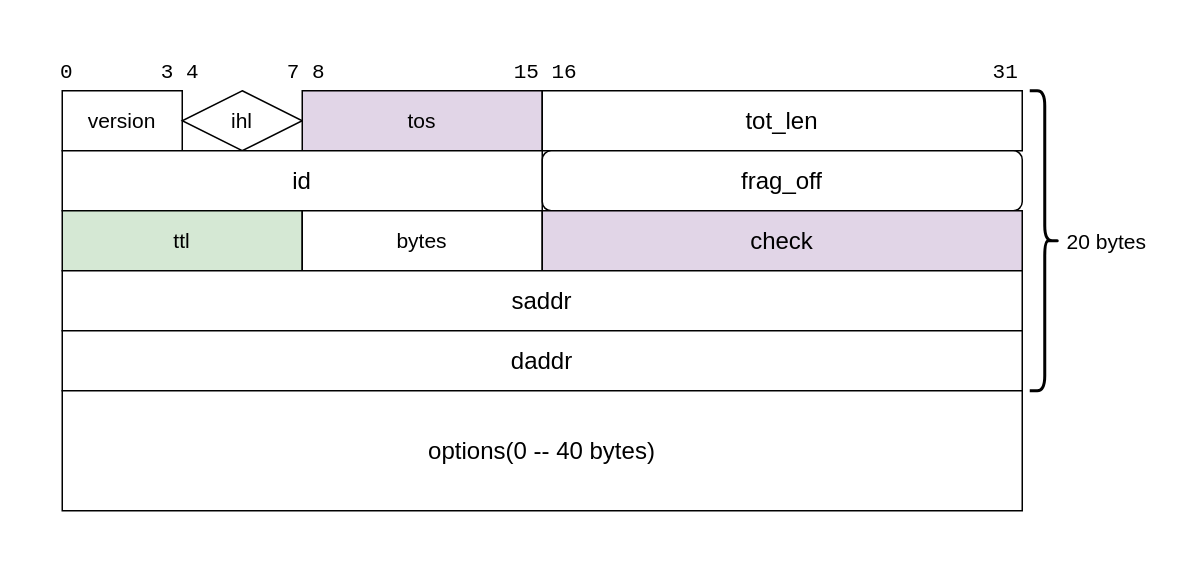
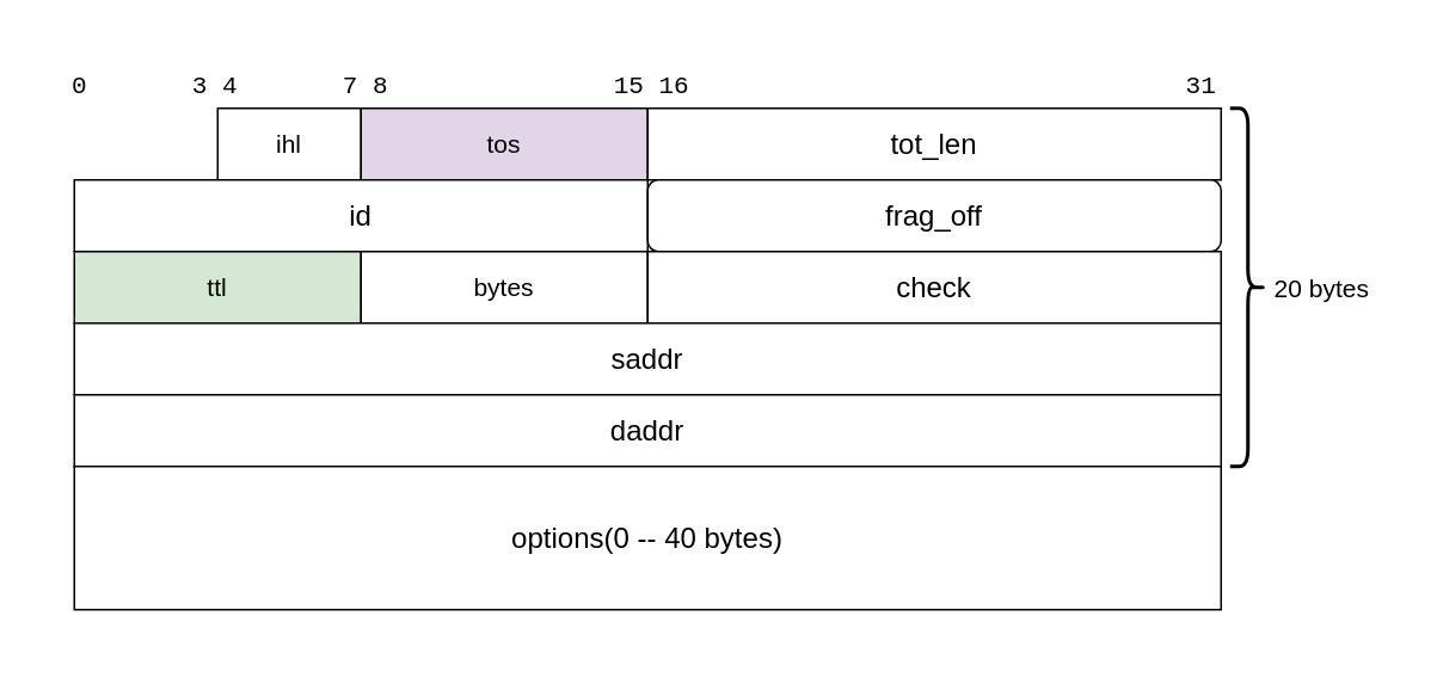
- <mxCell id="3" value="&lt;font style=&quot;font-size: 14px&quot;&gt;version&lt;/font&gt;" style="rounded=0;whiteSpace=wrap;html=1;fillColor=#FFFFFF;strokeColor=#000000;fontColor=#000000;" vertex="1" parent="1"><mxGeometry x="41" y="60" width="80" height="40" as="geometry" /></mxCell>
- <mxCell id="4" value="&lt;font style=&quot;font-size: 14px&quot;&gt;ihl&lt;/font&gt;" style="rhombus;whiteSpace=wrap;html=1;fillColor=#FFFFFF;strokeColor=#000000;fontColor=#000000;" vertex="1" parent="1"><mxGeometry x="121" y="60" width="80" height="40" as="geometry" /></mxCell>
+ <mxCell id="4" value="&lt;font style=&quot;font-size: 14px&quot;&gt;ihl&lt;/font&gt;" style="rounded=0;whiteSpace=wrap;html=1;fillColor=#FFFFFF;strokeColor=#000000;fontColor=#000000;" vertex="1" parent="1"><mxGeometry x="121" y="60" width="80" height="40" as="geometry" /></mxCell>
- <mxCell id="12" value="&lt;font size=&quot;3&quot;&gt;check&lt;/font&gt;" style="rounded=0;whiteSpace=wrap;html=1;fillColor=#e1d5e7;strokeColor=#000000;fontColor=#000000;" vertex="1" parent="1"><mxGeometry x="361" y="140" width="320" height="40" as="geometry" /></mxCell>
+ <mxCell id="12" value="&lt;font size=&quot;3&quot;&gt;check&lt;/font&gt;" style="rounded=0;whiteSpace=wrap;html=1;fillColor=#FFFFFF;strokeColor=#000000;fontColor=#000000;" vertex="1" parent="1"><mxGeometry x="361" y="140" width="320" height="40" as="geometry" /></mxCell>
